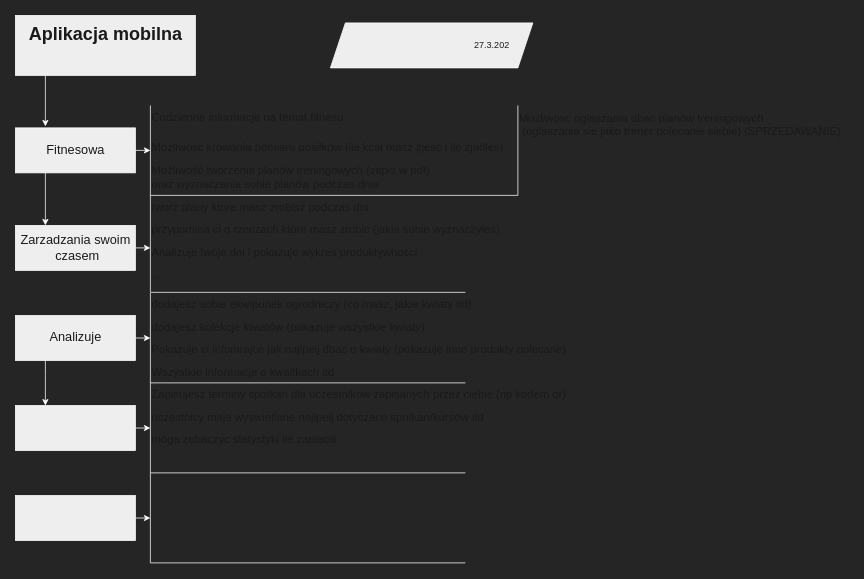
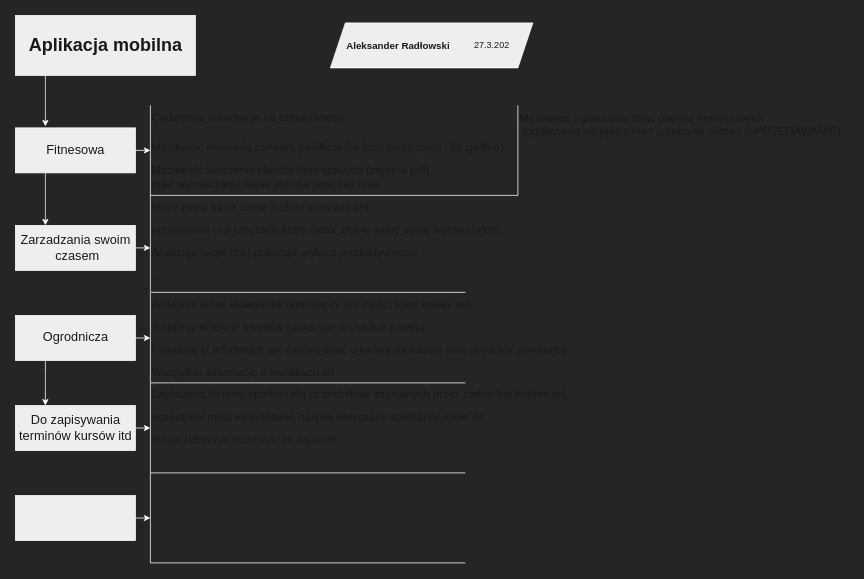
- <mxCell id="4" value="Aplikacja mobilna" style="text;align=center;verticalAlign=middle;resizable=0;points=[];autosize=1;strokeColor=none;fillColor=none;horizontal=1;fontStyle=1;labelBackgroundColor=none;html=1;fontSize=24;fontColor=#1A1A1A;" parent="1" vertex="1"><mxGeometry x="25" y="25" width="230" height="40" as="geometry" /></mxCell>
+ <mxCell id="4" value="Aplikacja mobilna" style="text;align=center;verticalAlign=middle;resizable=0;points=[];autosize=1;strokeColor=none;fillColor=none;horizontal=1;fontStyle=1;labelBackgroundColor=none;html=1;fontSize=24;fontColor=#1A1A1A;" parent="1" vertex="1"><mxGeometry x="25" y="40" width="230" height="40" as="geometry" /></mxCell>
+ <mxCell id="9" value="Aleksander Radłowski" style="text;html=1;align=center;verticalAlign=middle;resizable=0;points=[];autosize=1;strokeColor=none;fillColor=none;fontStyle=1;fontSize=13;labelBackgroundColor=none;fontColor=#1A1A1A;" parent="1" vertex="1"><mxGeometry x="450" y="45" width="160" height="30" as="geometry" /></mxCell>
- <mxCell id="31" value="Analizuje" style="text;html=1;align=center;verticalAlign=middle;resizable=1;points=[];autosize=1;strokeColor=none;fillColor=none;fontColor=#1A1A1A;fontSize=17;" parent="1" vertex="1"><mxGeometry x="20" y="420" width="160" height="60" as="geometry" /></mxCell>
+ <mxCell id="31" value="Ogrodnicza" style="text;html=1;align=center;verticalAlign=middle;resizable=1;points=[];autosize=1;strokeColor=none;fillColor=none;fontColor=#1A1A1A;fontSize=17;" parent="1" vertex="1"><mxGeometry x="20" y="420" width="160" height="60" as="geometry" /></mxCell>
+ <mxCell id="46" value="Do zapisywania &lt;br style=&quot;font-size: 17px;&quot;&gt;terminów kursów itd" style="text;html=1;align=center;verticalAlign=middle;resizable=1;points=[];autosize=1;strokeColor=none;fillColor=none;fontColor=#1A1A1A;fontSize=17;" parent="1" vertex="1"><mxGeometry x="20" y="540" width="160" height="60" as="geometry" /></mxCell>
